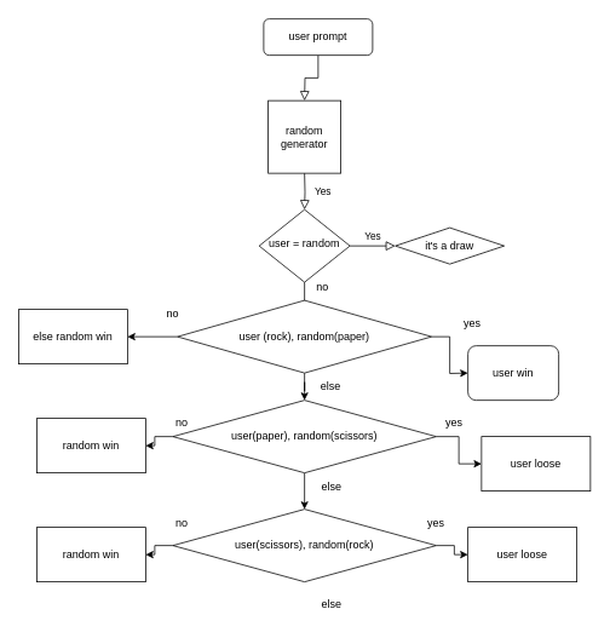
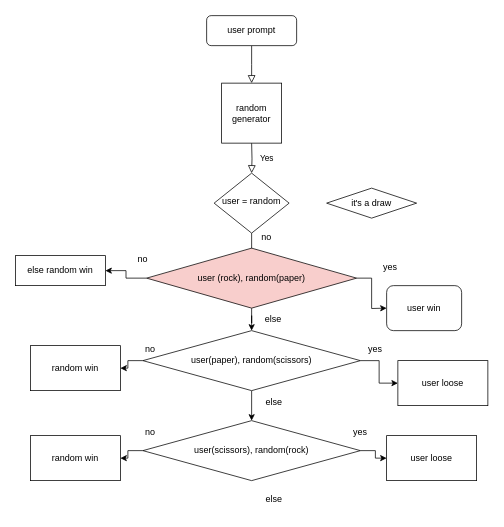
- <mxCell id="3" value="user prompt" style="rounded=1;whiteSpace=wrap;html=1;fontSize=12;glass=0;strokeWidth=1;shadow=0;" parent="1" vertex="1"><mxGeometry x="290" y="20" width="120" height="40" as="geometry" /></mxCell>
+ <mxCell id="3" value="user prompt" style="rounded=1;whiteSpace=wrap;html=1;fontSize=12;glass=0;strokeWidth=1;shadow=0;" parent="1" vertex="1"><mxGeometry x="275" y="20" width="120" height="40" as="geometry" /></mxCell>
- <mxCell id="6" value="Yes" style="edgeStyle=orthogonalEdgeStyle;rounded=0;html=1;jettySize=auto;orthogonalLoop=1;fontSize=11;endArrow=block;endFill=0;endSize=8;strokeWidth=1;shadow=0;labelBackgroundColor=none;" parent="1" source="7" target="8" edge="1"><mxGeometry y="10" relative="1" as="geometry"><mxPoint as="offset" /></mxGeometry></mxCell>
- <mxCell id="19" value="else random win" style="whiteSpace=wrap;html=1;" vertex="1" parent="1"><mxGeometry x="20" y="340" width="120" height="60" as="geometry" /></mxCell>
+ <mxCell id="19" value="else random win" style="whiteSpace=wrap;html=1;" vertex="1" parent="1"><mxGeometry x="20" y="340" width="120" height="40" as="geometry" /></mxCell>
- <mxCell id="13" value="user (rock), random(paper)" style="rhombus;whiteSpace=wrap;html=1;" vertex="1" parent="1"><mxGeometry x="195" y="330" width="280" height="80" as="geometry" /></mxCell>
+ <mxCell id="13" value="user (rock), random(paper)" style="rhombus;whiteSpace=wrap;html=1;fillColor=#f8cecc;" vertex="1" parent="1"><mxGeometry x="195" y="330" width="280" height="80" as="geometry" /></mxCell>
